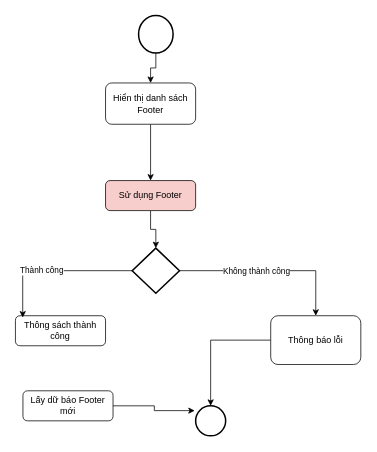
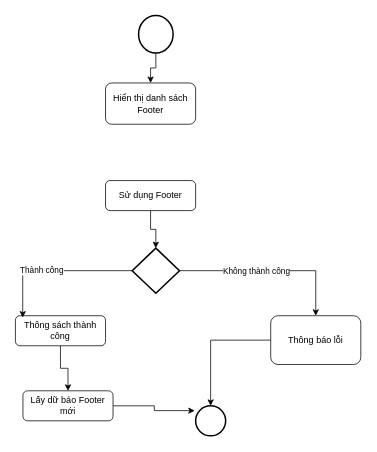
- <mxCell id="2" style="edgeStyle=orthogonalEdgeStyle;rounded=0;orthogonalLoop=1;jettySize=auto;html=1;" edge="1" parent="1" source="3" target="5"><mxGeometry relative="1" as="geometry" /></mxCell>
- <mxCell id="5" value="Sử dụng Footer" style="rounded=1;whiteSpace=wrap;html=1;fontSize=12;glass=0;strokeWidth=1;shadow=0;fillColor=#f8cecc;" vertex="1" parent="1"><mxGeometry x="140" y="240" width="120" height="40" as="geometry" /></mxCell>
+ <mxCell id="5" value="Sử dụng Footer" style="rounded=1;whiteSpace=wrap;html=1;fontSize=12;glass=0;strokeWidth=1;shadow=0;" vertex="1" parent="1"><mxGeometry x="140" y="240" width="120" height="40" as="geometry" /></mxCell>
+ <mxCell id="12" value="" style="edgeStyle=orthogonalEdgeStyle;rounded=0;orthogonalLoop=1;jettySize=auto;html=1;" edge="1" parent="1" source="13" target="16"><mxGeometry relative="1" as="geometry" /></mxCell>
